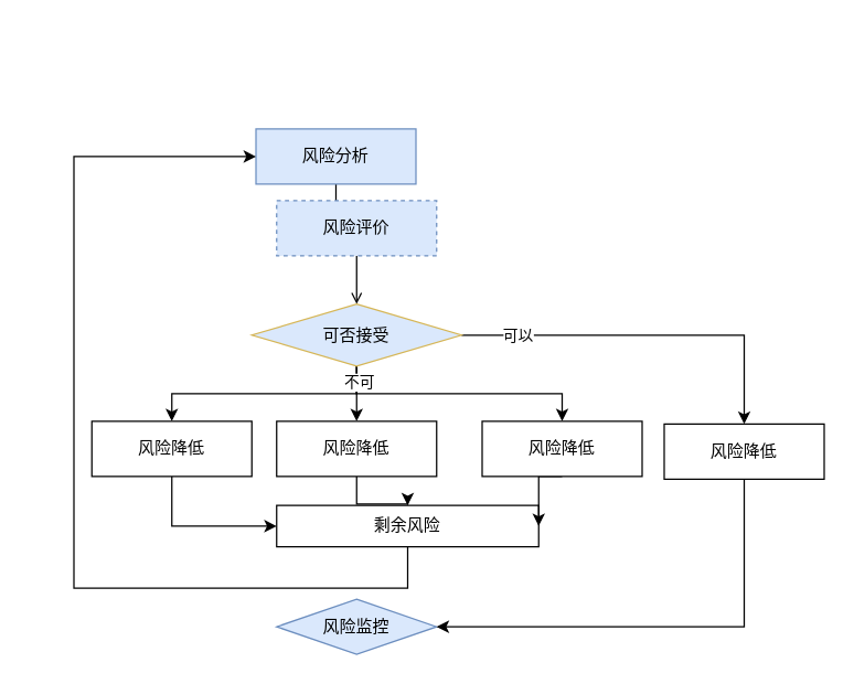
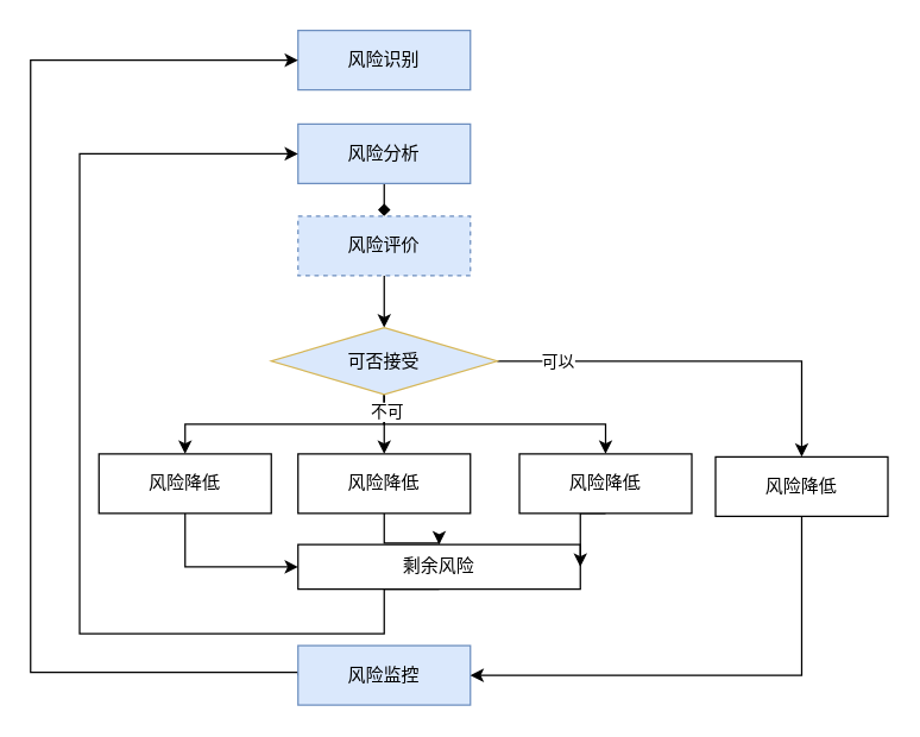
+ <mxCell id="2" value="风险识别" style="rounded=0;whiteSpace=wrap;html=1;fillColor=#dae8fc;strokeColor=#6c8ebf;" vertex="1" parent="1"><mxGeometry x="200" y="20" width="116" height="40" as="geometry" /></mxCell>
- <mxCell id="4" value="风险分析" style="rounded=0;whiteSpace=wrap;html=1;fillColor=#dae8fc;strokeColor=#6c8ebf;" vertex="1" parent="1"><mxGeometry x="185" y="93" width="116" height="40" as="geometry" /></mxCell>
+ <mxCell id="4" value="风险分析" style="rounded=0;whiteSpace=wrap;html=1;fillColor=#dae8fc;strokeColor=#6c8ebf;" vertex="1" parent="1"><mxGeometry x="200" y="83" width="116" height="40" as="geometry" /></mxCell>
- <mxCell id="5" value="" style="edgeStyle=orthogonalEdgeStyle;rounded=0;orthogonalLoop=1;jettySize=auto;html=1;entryX=0.5;entryY=0;entryDx=0;entryDy=0;endArrow=open;" edge="1" parent="1" source="6" target="17"><mxGeometry relative="1" as="geometry"><mxPoint x="258" y="222" as="targetPoint" /></mxGeometry></mxCell>
+ <mxCell id="5" value="" style="edgeStyle=orthogonalEdgeStyle;rounded=0;orthogonalLoop=1;jettySize=auto;html=1;entryX=0.5;entryY=0;entryDx=0;entryDy=0;" edge="1" parent="1" source="6" target="17"><mxGeometry relative="1" as="geometry"><mxPoint x="258" y="222" as="targetPoint" /></mxGeometry></mxCell>
+ <mxCell id="18" style="edgeStyle=orthogonalEdgeStyle;rounded=0;orthogonalLoop=1;jettySize=auto;html=1;exitX=0;exitY=0.5;exitDx=0;exitDy=0;entryX=0;entryY=0.5;entryDx=0;entryDy=0;" edge="1" parent="1" source="19" target="2"><mxGeometry relative="1" as="geometry"><Array as="points"><mxPoint x="200" y="452" /><mxPoint x="20" y="452" /><mxPoint x="20" y="40" /></Array></mxGeometry></mxCell>
- <mxCell id="19" value="风险监控" style="rhombus;whiteSpace=wrap;html=1;fillColor=#dae8fc;strokeColor=#6c8ebf;" vertex="1" parent="1"><mxGeometry x="200" y="434" width="116" height="40" as="geometry" /></mxCell>
+ <mxCell id="19" value="风险监控" style="rounded=0;whiteSpace=wrap;html=1;fillColor=#dae8fc;strokeColor=#6c8ebf;" vertex="1" parent="1"><mxGeometry x="200" y="434" width="116" height="40" as="geometry" /></mxCell>
